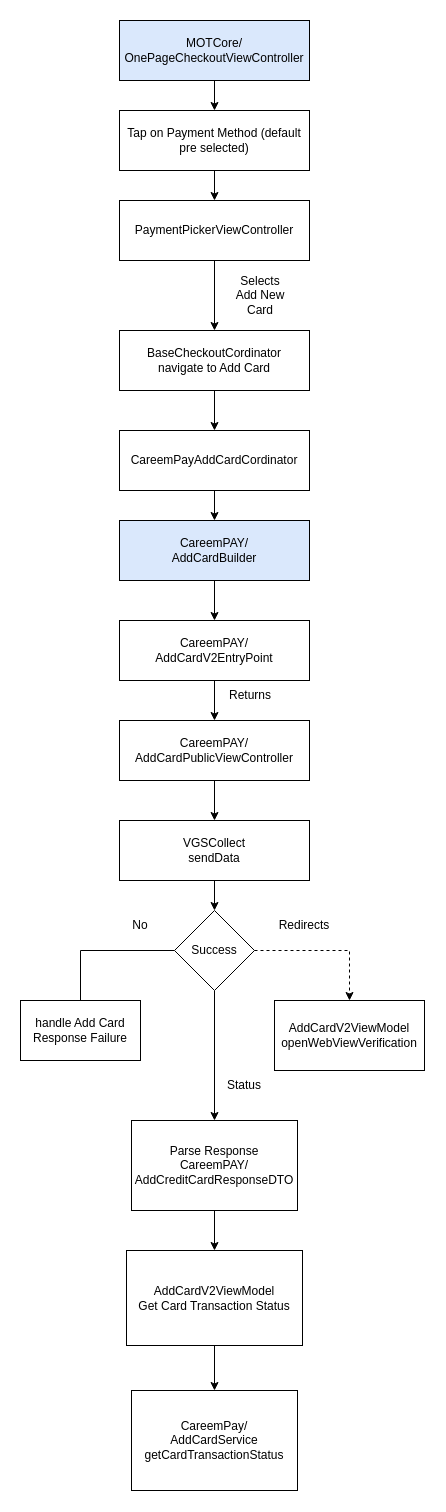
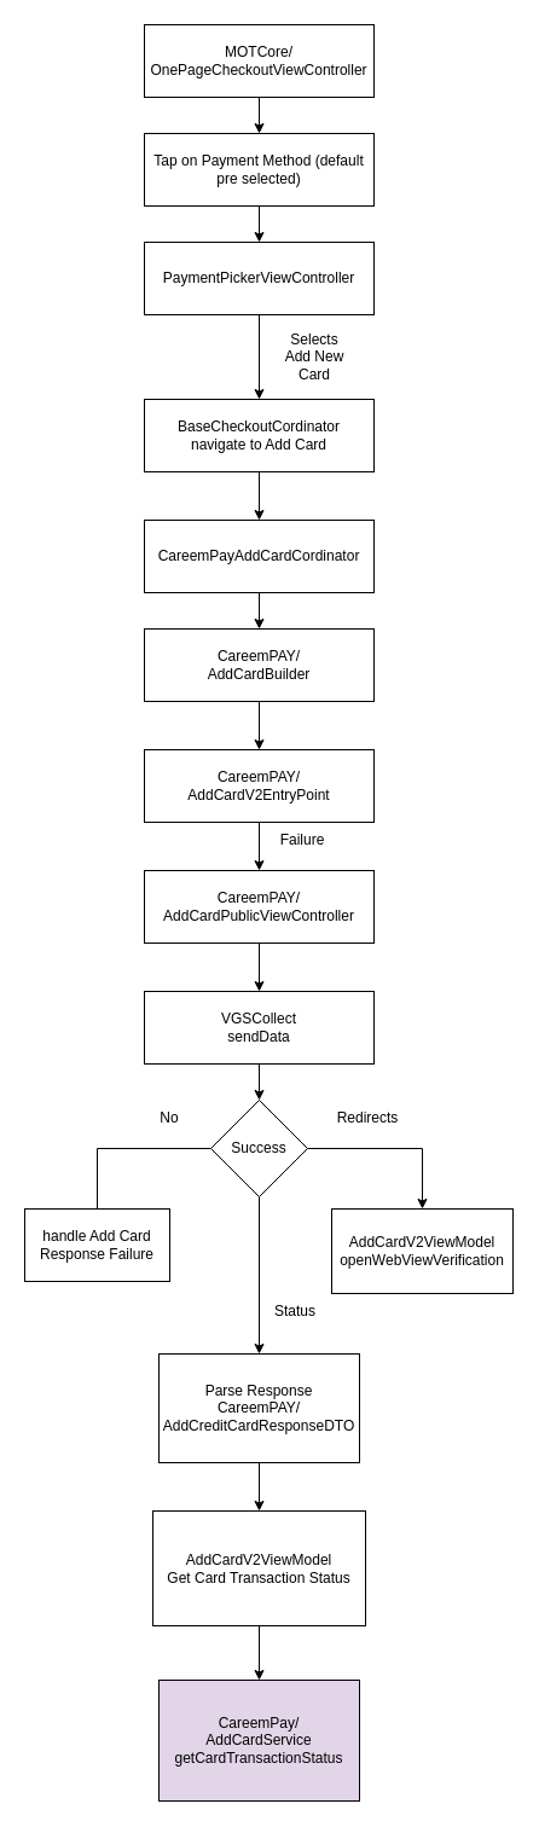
- <mxCell id="5" value="MOTCore/&lt;br&gt;OnePageCheckoutViewController&lt;br&gt;" style="rounded=0;whiteSpace=wrap;html=1;fillColor=#dae8fc;" vertex="1" parent="1"><mxGeometry x="119" y="20" width="190" height="60" as="geometry" /></mxCell>
+ <mxCell id="5" value="MOTCore/&lt;br&gt;OnePageCheckoutViewController&lt;br&gt;" style="rounded=0;whiteSpace=wrap;html=1;" vertex="1" parent="1"><mxGeometry x="119" y="20" width="190" height="60" as="geometry" /></mxCell>
- <mxCell id="14" value="CareemPAY/&lt;br&gt;AddCardBuilder" style="rounded=0;whiteSpace=wrap;html=1;fillColor=#dae8fc;" vertex="1" parent="1"><mxGeometry x="119" y="520" width="190" height="60" as="geometry" /></mxCell>
+ <mxCell id="14" value="CareemPAY/&lt;br&gt;AddCardBuilder" style="rounded=0;whiteSpace=wrap;html=1;" vertex="1" parent="1"><mxGeometry x="119" y="520" width="190" height="60" as="geometry" /></mxCell>
- <mxCell id="19" value="Returns" style="text;html=1;strokeColor=none;fillColor=none;align=center;verticalAlign=middle;whiteSpace=wrap;rounded=0;" vertex="1" parent="1"><mxGeometry x="220" y="680" width="60" height="30" as="geometry" /></mxCell>
+ <mxCell id="19" value="Failure" style="text;html=1;strokeColor=none;fillColor=none;align=center;verticalAlign=middle;whiteSpace=wrap;rounded=0;" vertex="1" parent="1"><mxGeometry x="220" y="680" width="60" height="30" as="geometry" /></mxCell>
- <mxCell id="24" value="" style="edgeStyle=orthogonalEdgeStyle;rounded=0;orthogonalLoop=1;jettySize=auto;html=1;dashed=1;" edge="1" parent="1" source="25" target="31"><mxGeometry relative="1" as="geometry" /></mxCell>
+ <mxCell id="24" value="" style="edgeStyle=orthogonalEdgeStyle;rounded=0;orthogonalLoop=1;jettySize=auto;html=1;" edge="1" parent="1" source="25" target="31"><mxGeometry relative="1" as="geometry" /></mxCell>
- <mxCell id="35" value="CareemPay/&lt;br&gt;AddCardService&lt;br&gt;getCardTransactionStatus" style="whiteSpace=wrap;html=1;rounded=0;" vertex="1" parent="1"><mxGeometry x="131" y="1390" width="166" height="100" as="geometry" /></mxCell>
+ <mxCell id="35" value="CareemPay/&lt;br&gt;AddCardService&lt;br&gt;getCardTransactionStatus" style="whiteSpace=wrap;html=1;rounded=0;fillColor=#e1d5e7;" vertex="1" parent="1"><mxGeometry x="131" y="1390" width="166" height="100" as="geometry" /></mxCell>
